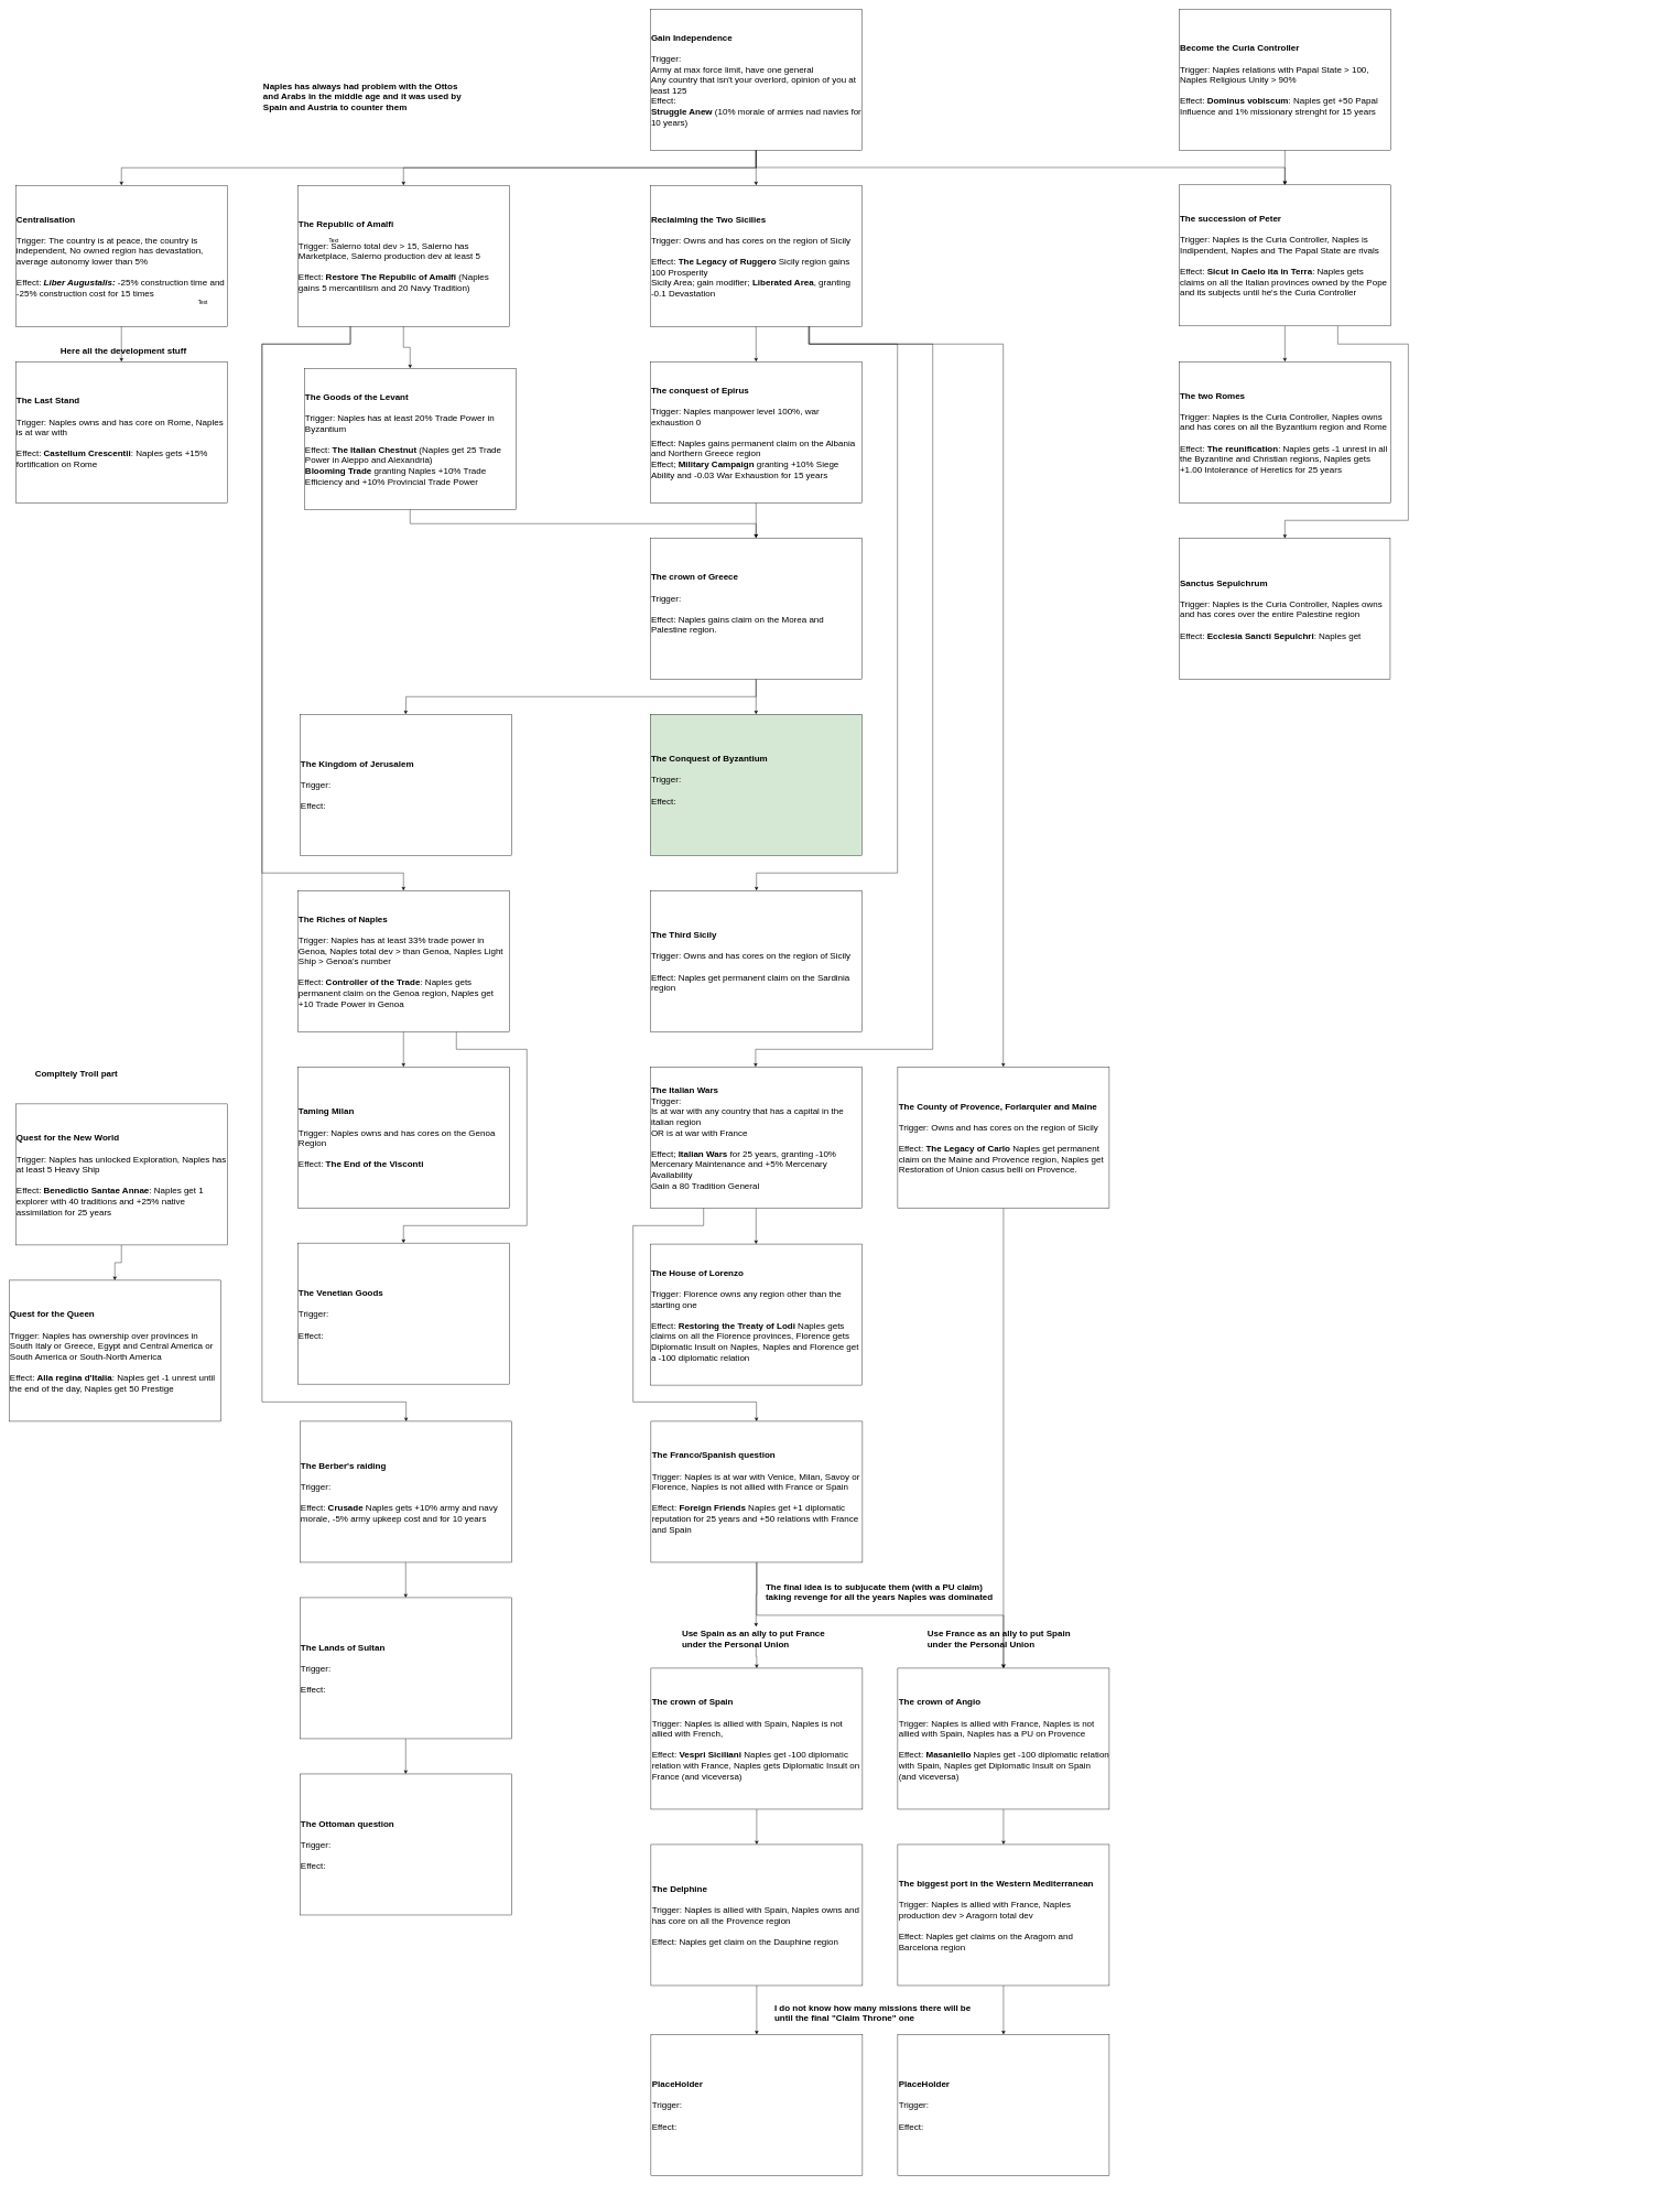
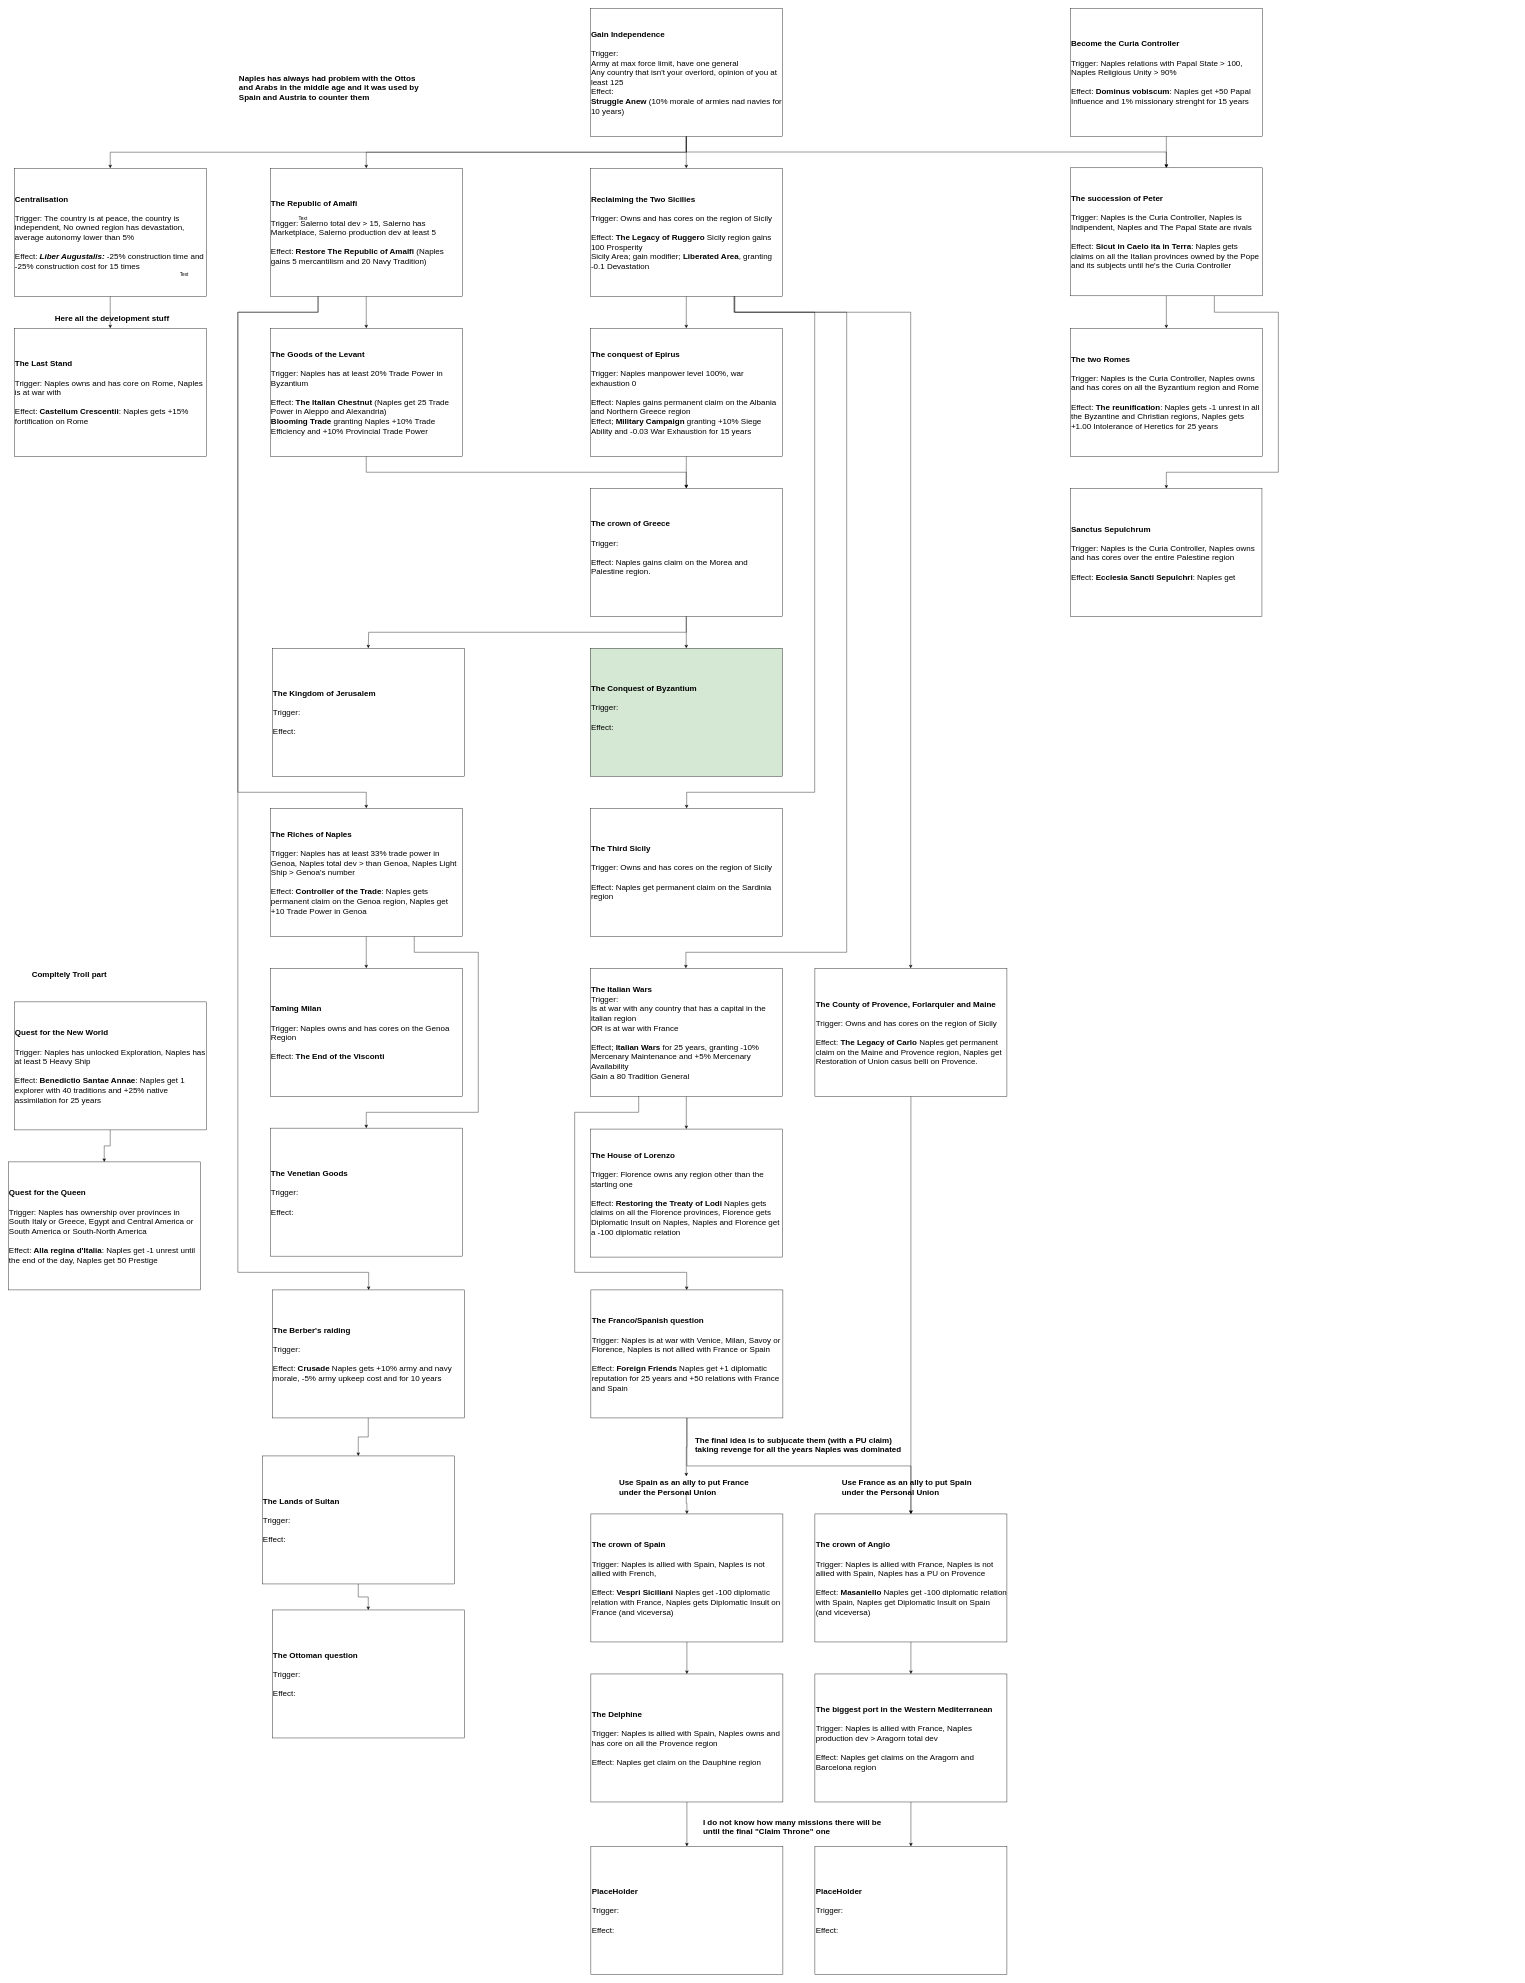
- <mxCell id="12" value="&lt;div style=&quot;font-size: 20px&quot;&gt;&lt;b&gt;The Goods of the Levant&lt;/b&gt;&lt;/div&gt;&lt;div style=&quot;font-size: 20px&quot;&gt;&lt;b&gt;&lt;br&gt;&lt;/b&gt;&lt;/div&gt;&lt;div style=&quot;font-size: 20px&quot;&gt;&lt;font style=&quot;font-size: 20px&quot;&gt;Trigger: Naples has at least 20% Trade Power in Byzantium&lt;br style=&quot;font-size: 20px&quot;&gt;&lt;/font&gt;&lt;/div&gt;&lt;div style=&quot;font-size: 20px&quot;&gt;&lt;font style=&quot;font-size: 20px&quot;&gt;&lt;br style=&quot;font-size: 20px&quot;&gt;&lt;/font&gt;&lt;/div&gt;&lt;div style=&quot;font-size: 20px&quot;&gt;&lt;font style=&quot;font-size: 20px&quot;&gt;Effect: &lt;b style=&quot;font-size: 20px&quot;&gt;The Italian Chestnut &lt;/b&gt;&lt;span style=&quot;font-size: 20px&quot;&gt;(Naples get 25 Trade Power in Aleppo and Alexandria)&lt;/span&gt;&lt;/font&gt;&lt;font style=&quot;font-size: 20px&quot;&gt;&lt;font style=&quot;font-size: 20px&quot;&gt;&lt;br style=&quot;font-size: 20px&quot;&gt;&lt;/font&gt;&lt;/font&gt;&lt;/div&gt;&lt;div style=&quot;font-size: 20px&quot;&gt;&lt;font style=&quot;font-size: 20px&quot;&gt;&lt;span style=&quot;font-size: 20px&quot;&gt;&lt;b&gt;Blooming Trade &lt;/b&gt;granting Naples +10% Trade Efficiency and +10% Provincial Trade Power&lt;/span&gt;&lt;/font&gt;&lt;/div&gt;" style="rounded=0;whiteSpace=wrap;html=1;align=left;fontSize=20;" parent="1" vertex="1"><mxGeometry x="690" y="835" width="480" height="320" as="geometry" /></mxCell>
+ <mxCell id="12" value="&lt;div style=&quot;font-size: 20px&quot;&gt;&lt;b&gt;The Goods of the Levant&lt;/b&gt;&lt;/div&gt;&lt;div style=&quot;font-size: 20px&quot;&gt;&lt;b&gt;&lt;br&gt;&lt;/b&gt;&lt;/div&gt;&lt;div style=&quot;font-size: 20px&quot;&gt;&lt;font style=&quot;font-size: 20px&quot;&gt;Trigger: Naples has at least 20% Trade Power in Byzantium&lt;br style=&quot;font-size: 20px&quot;&gt;&lt;/font&gt;&lt;/div&gt;&lt;div style=&quot;font-size: 20px&quot;&gt;&lt;font style=&quot;font-size: 20px&quot;&gt;&lt;br style=&quot;font-size: 20px&quot;&gt;&lt;/font&gt;&lt;/div&gt;&lt;div style=&quot;font-size: 20px&quot;&gt;&lt;font style=&quot;font-size: 20px&quot;&gt;Effect: &lt;b style=&quot;font-size: 20px&quot;&gt;The Italian Chestnut &lt;/b&gt;&lt;span style=&quot;font-size: 20px&quot;&gt;(Naples get 25 Trade Power in Aleppo and Alexandria)&lt;/span&gt;&lt;/font&gt;&lt;font style=&quot;font-size: 20px&quot;&gt;&lt;font style=&quot;font-size: 20px&quot;&gt;&lt;br style=&quot;font-size: 20px&quot;&gt;&lt;/font&gt;&lt;/font&gt;&lt;/div&gt;&lt;div style=&quot;font-size: 20px&quot;&gt;&lt;font style=&quot;font-size: 20px&quot;&gt;&lt;span style=&quot;font-size: 20px&quot;&gt;&lt;b&gt;Blooming Trade &lt;/b&gt;granting Naples +10% Trade Efficiency and +10% Provincial Trade Power&lt;/span&gt;&lt;/font&gt;&lt;/div&gt;" style="rounded=0;whiteSpace=wrap;html=1;align=left;fontSize=20;" parent="1" vertex="1"><mxGeometry x="675" y="820" width="480" height="320" as="geometry" /></mxCell>
- <mxCell id="16" value="&lt;div style=&quot;font-size: 20px&quot;&gt;&lt;b style=&quot;font-size: 20px&quot;&gt;The Lands of Sultan&lt;/b&gt;&lt;br style=&quot;font-size: 20px&quot;&gt;&lt;/div&gt;&lt;div style=&quot;font-size: 20px&quot;&gt;&lt;font style=&quot;font-size: 20px&quot;&gt;&lt;br style=&quot;font-size: 20px&quot;&gt;&lt;/font&gt;&lt;/div&gt;&lt;div style=&quot;font-size: 20px&quot;&gt;&lt;font style=&quot;font-size: 20px&quot;&gt;Trigger:&amp;nbsp;&lt;br style=&quot;font-size: 20px&quot;&gt;&lt;/font&gt;&lt;/div&gt;&lt;div style=&quot;font-size: 20px&quot;&gt;&lt;font style=&quot;font-size: 20px&quot;&gt;&lt;br style=&quot;font-size: 20px&quot;&gt;&lt;/font&gt;&lt;/div&gt;&lt;div style=&quot;font-size: 20px&quot;&gt;&lt;font style=&quot;font-size: 20px&quot;&gt;Effect:&amp;nbsp;&lt;/font&gt;&lt;/div&gt;" style="rounded=0;whiteSpace=wrap;html=1;align=left;fontSize=20;" parent="1" vertex="1"><mxGeometry x="680" y="3624" width="480" height="320" as="geometry" /></mxCell>
+ <mxCell id="16" value="&lt;div style=&quot;font-size: 20px&quot;&gt;&lt;b style=&quot;font-size: 20px&quot;&gt;The Lands of Sultan&lt;/b&gt;&lt;br style=&quot;font-size: 20px&quot;&gt;&lt;/div&gt;&lt;div style=&quot;font-size: 20px&quot;&gt;&lt;font style=&quot;font-size: 20px&quot;&gt;&lt;br style=&quot;font-size: 20px&quot;&gt;&lt;/font&gt;&lt;/div&gt;&lt;div style=&quot;font-size: 20px&quot;&gt;&lt;font style=&quot;font-size: 20px&quot;&gt;Trigger:&amp;nbsp;&lt;br style=&quot;font-size: 20px&quot;&gt;&lt;/font&gt;&lt;/div&gt;&lt;div style=&quot;font-size: 20px&quot;&gt;&lt;font style=&quot;font-size: 20px&quot;&gt;&lt;br style=&quot;font-size: 20px&quot;&gt;&lt;/font&gt;&lt;/div&gt;&lt;div style=&quot;font-size: 20px&quot;&gt;&lt;font style=&quot;font-size: 20px&quot;&gt;Effect:&amp;nbsp;&lt;/font&gt;&lt;/div&gt;" style="rounded=0;whiteSpace=wrap;html=1;align=left;fontSize=20;" parent="1" vertex="1"><mxGeometry x="655" y="3639" width="480" height="320" as="geometry" /></mxCell>
